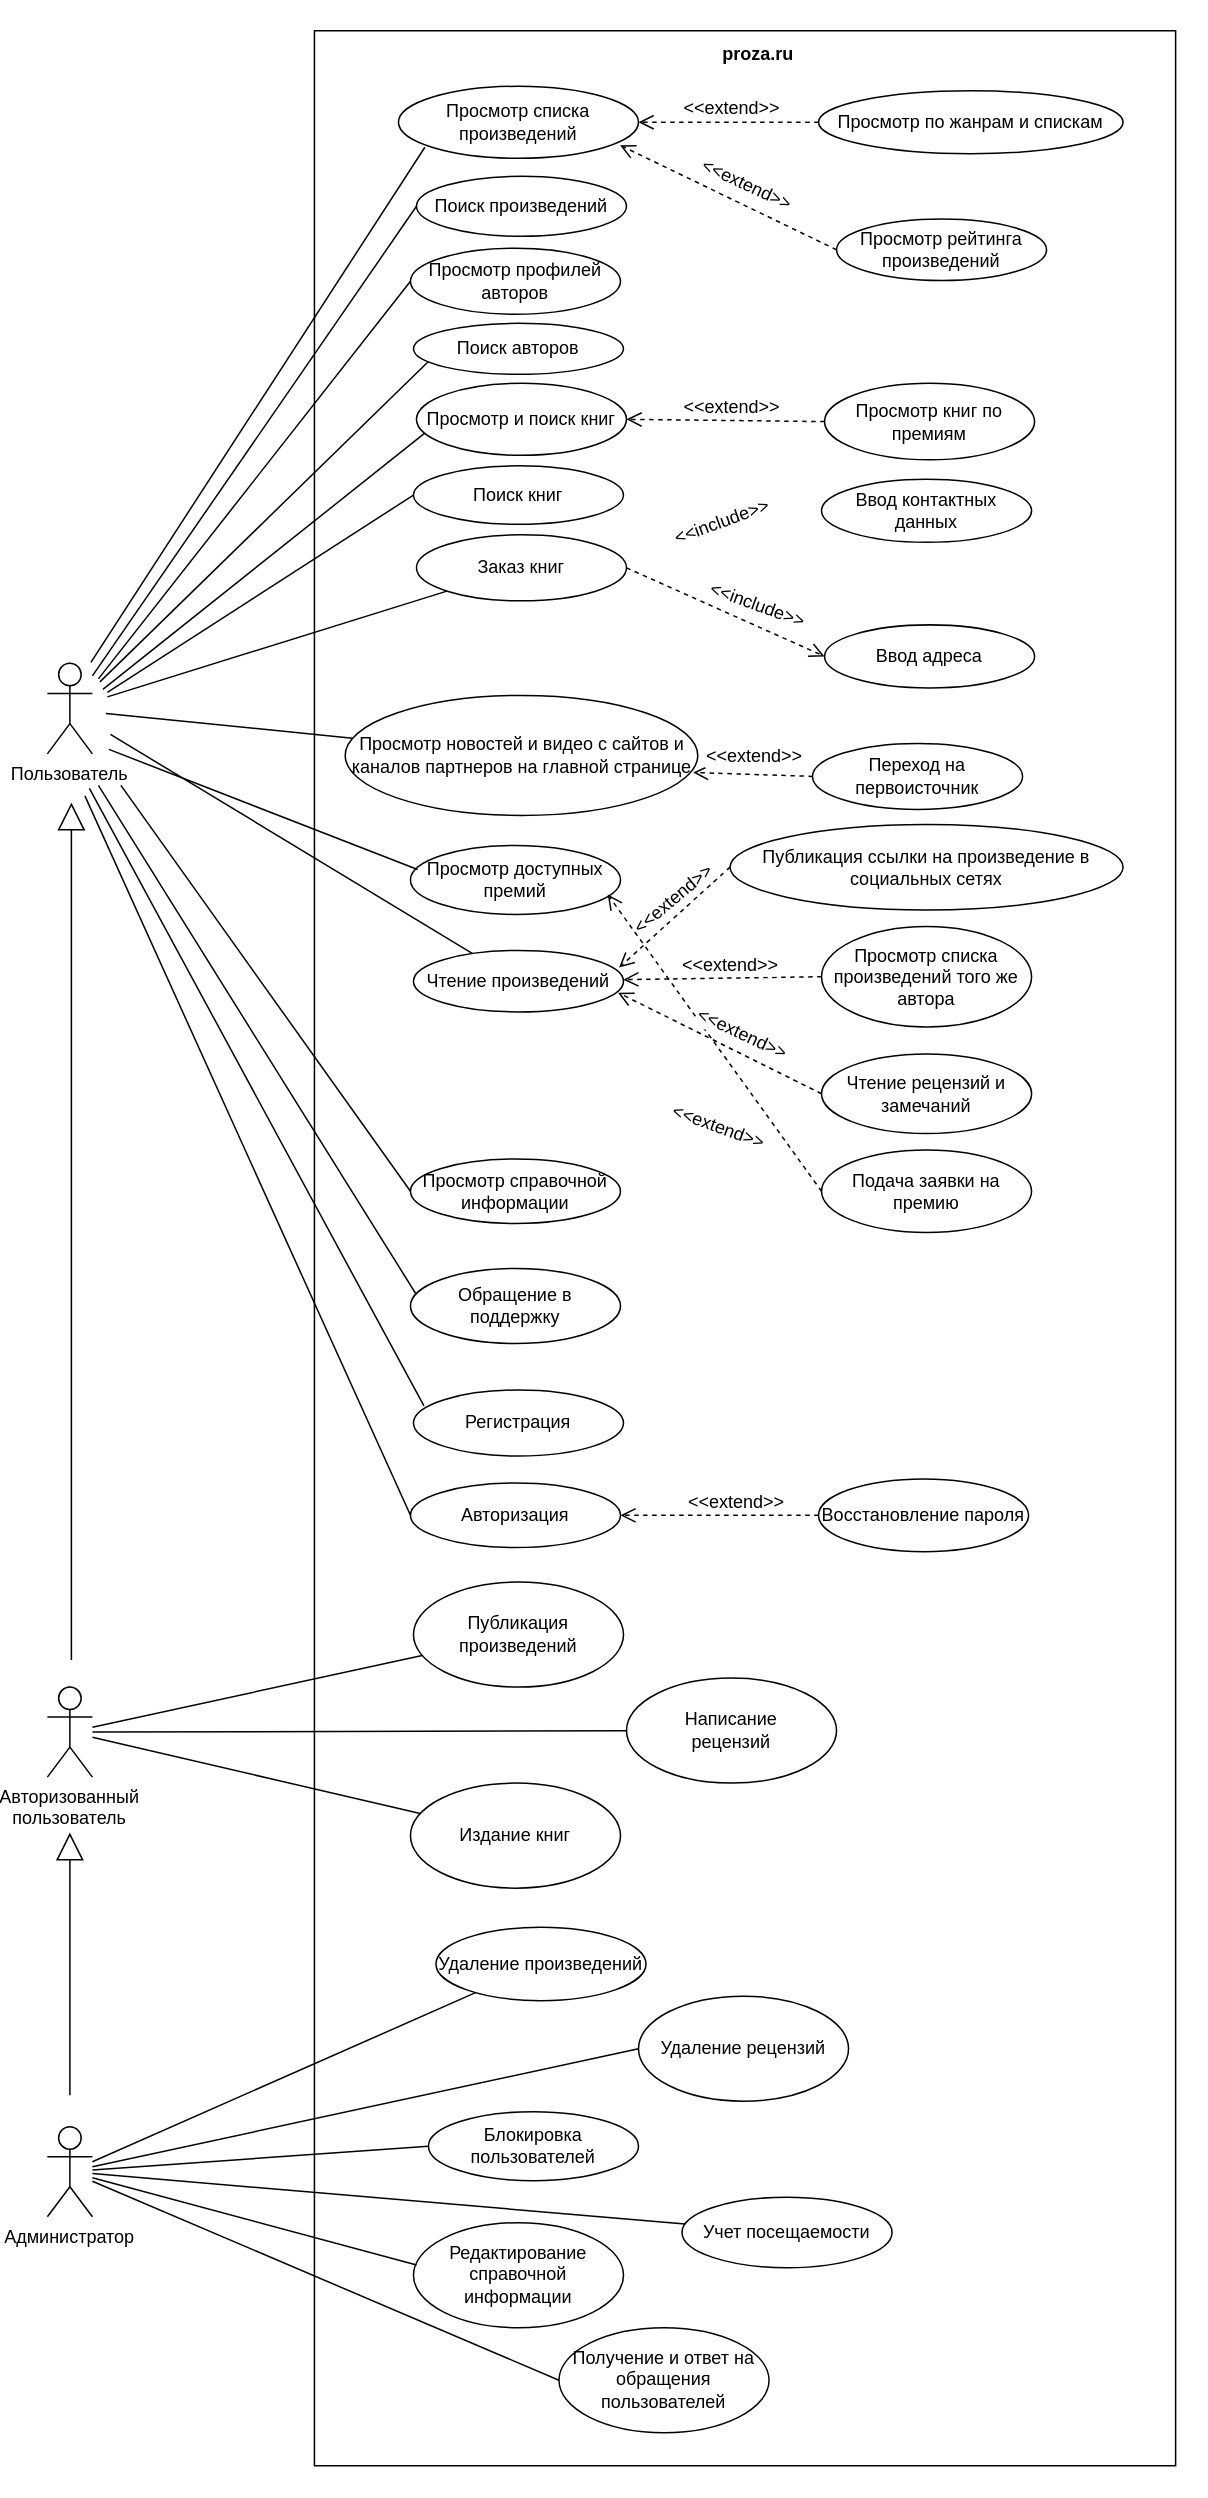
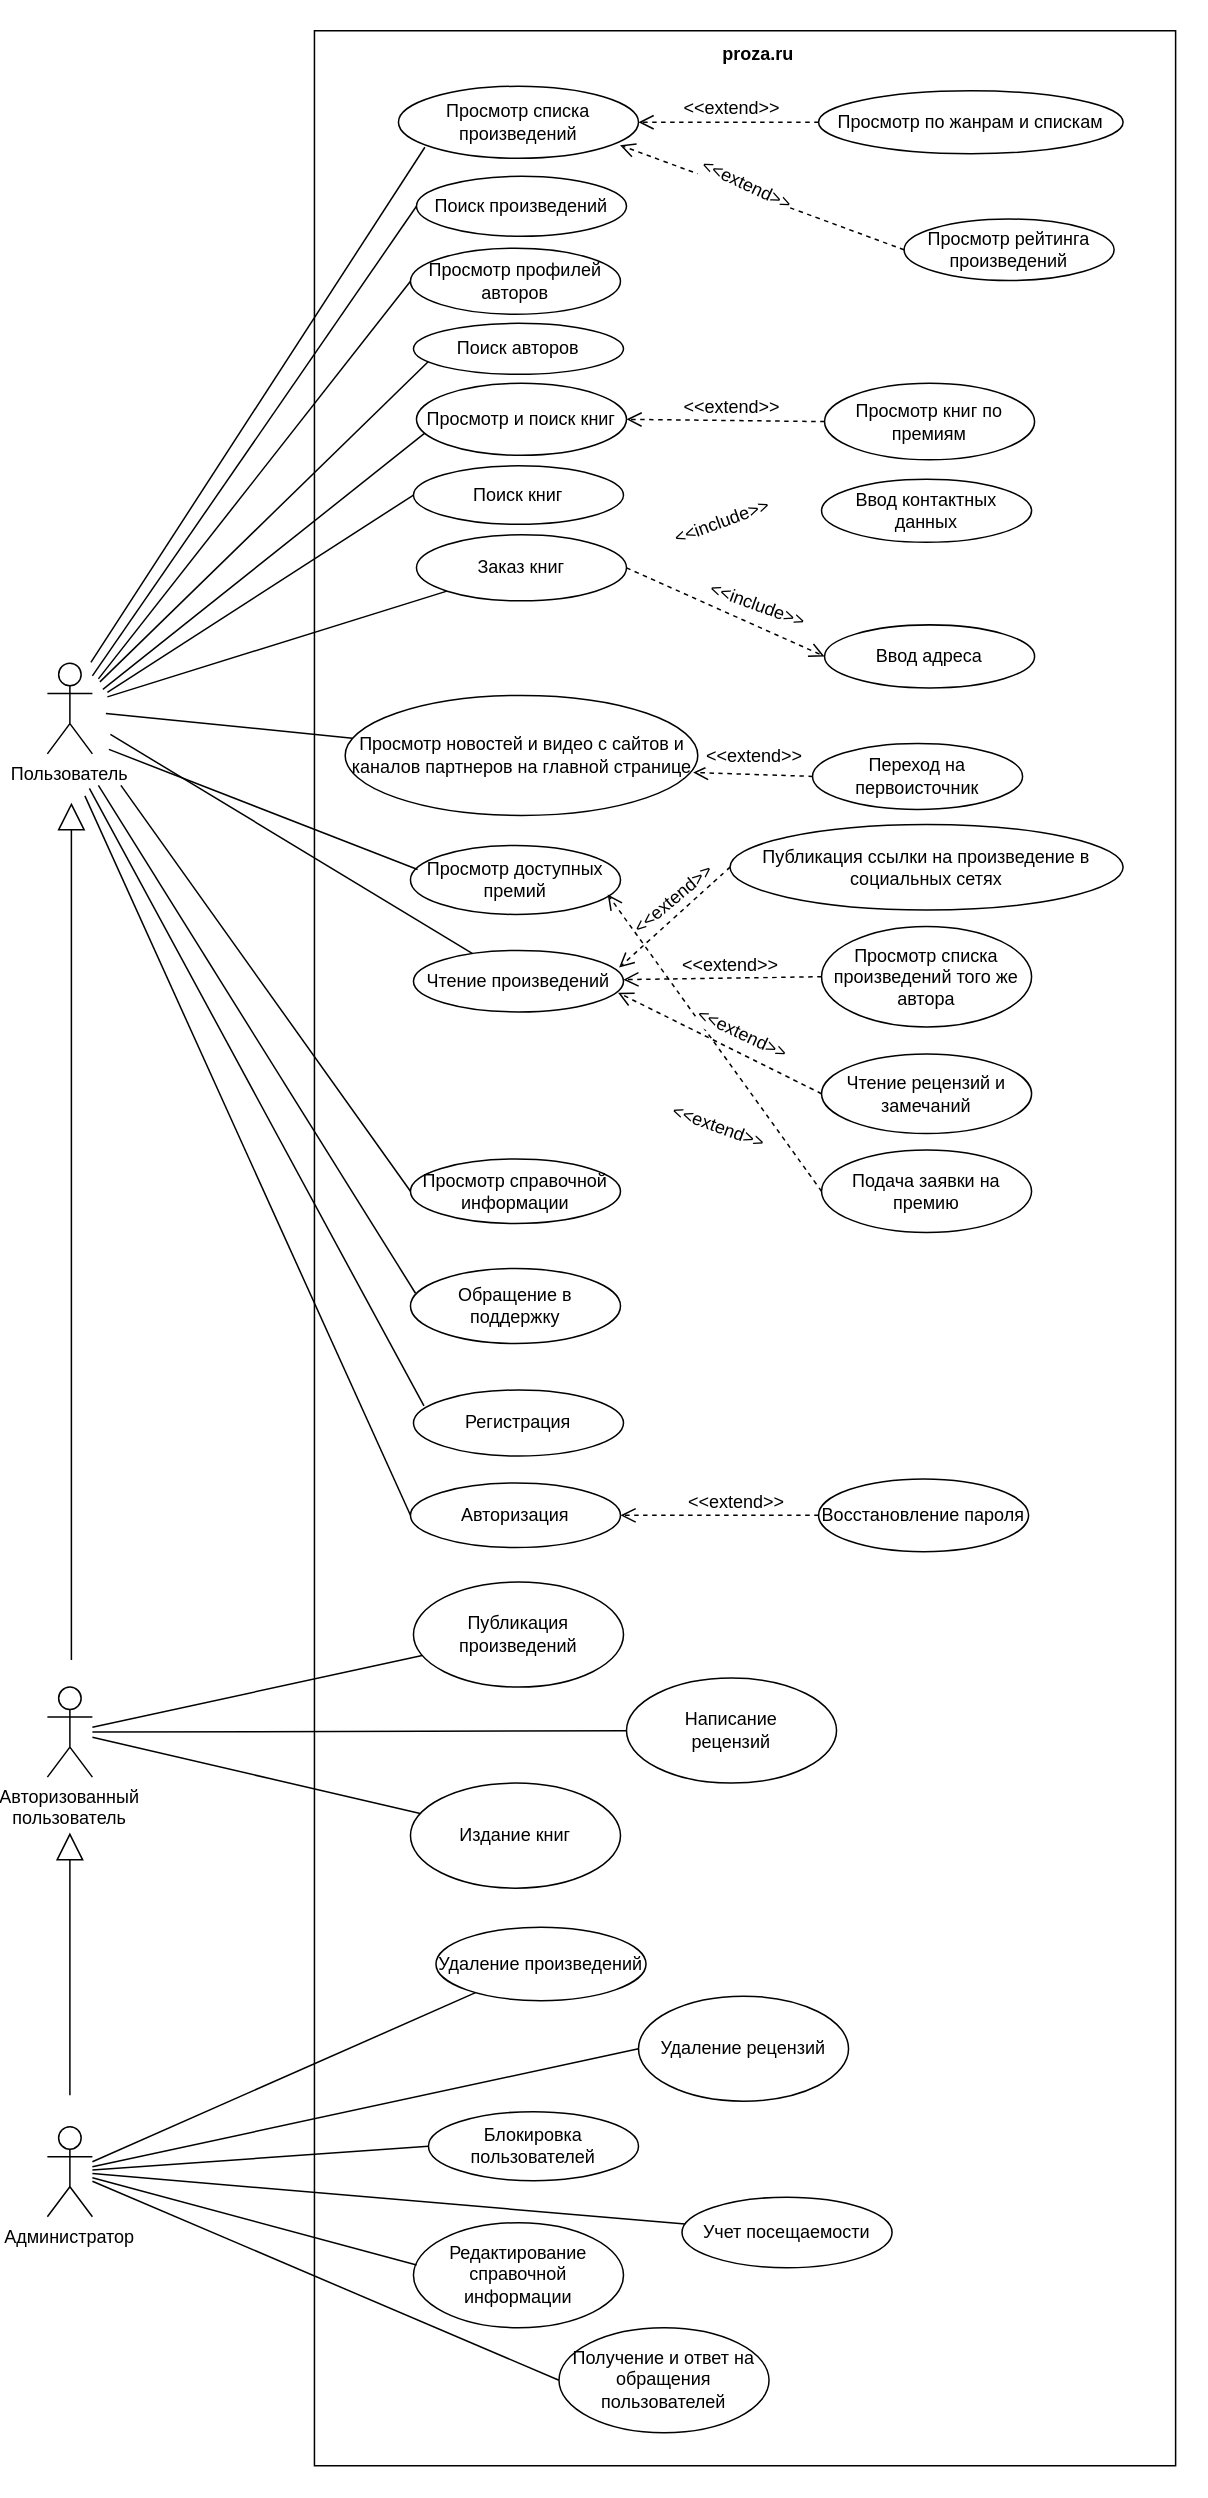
- <mxCell id="35" value="Просмотр рейтинга произведений" style="ellipse;whiteSpace=wrap;html=1;fontSize=12;" parent="1" vertex="1"><mxGeometry x="546" y="145.5" width="140" height="41" as="geometry" /></mxCell>
+ <mxCell id="35" value="Просмотр рейтинга произведений" style="ellipse;whiteSpace=wrap;html=1;fontSize=12;" parent="1" vertex="1"><mxGeometry x="591" y="145.5" width="140" height="41" as="geometry" /></mxCell>
